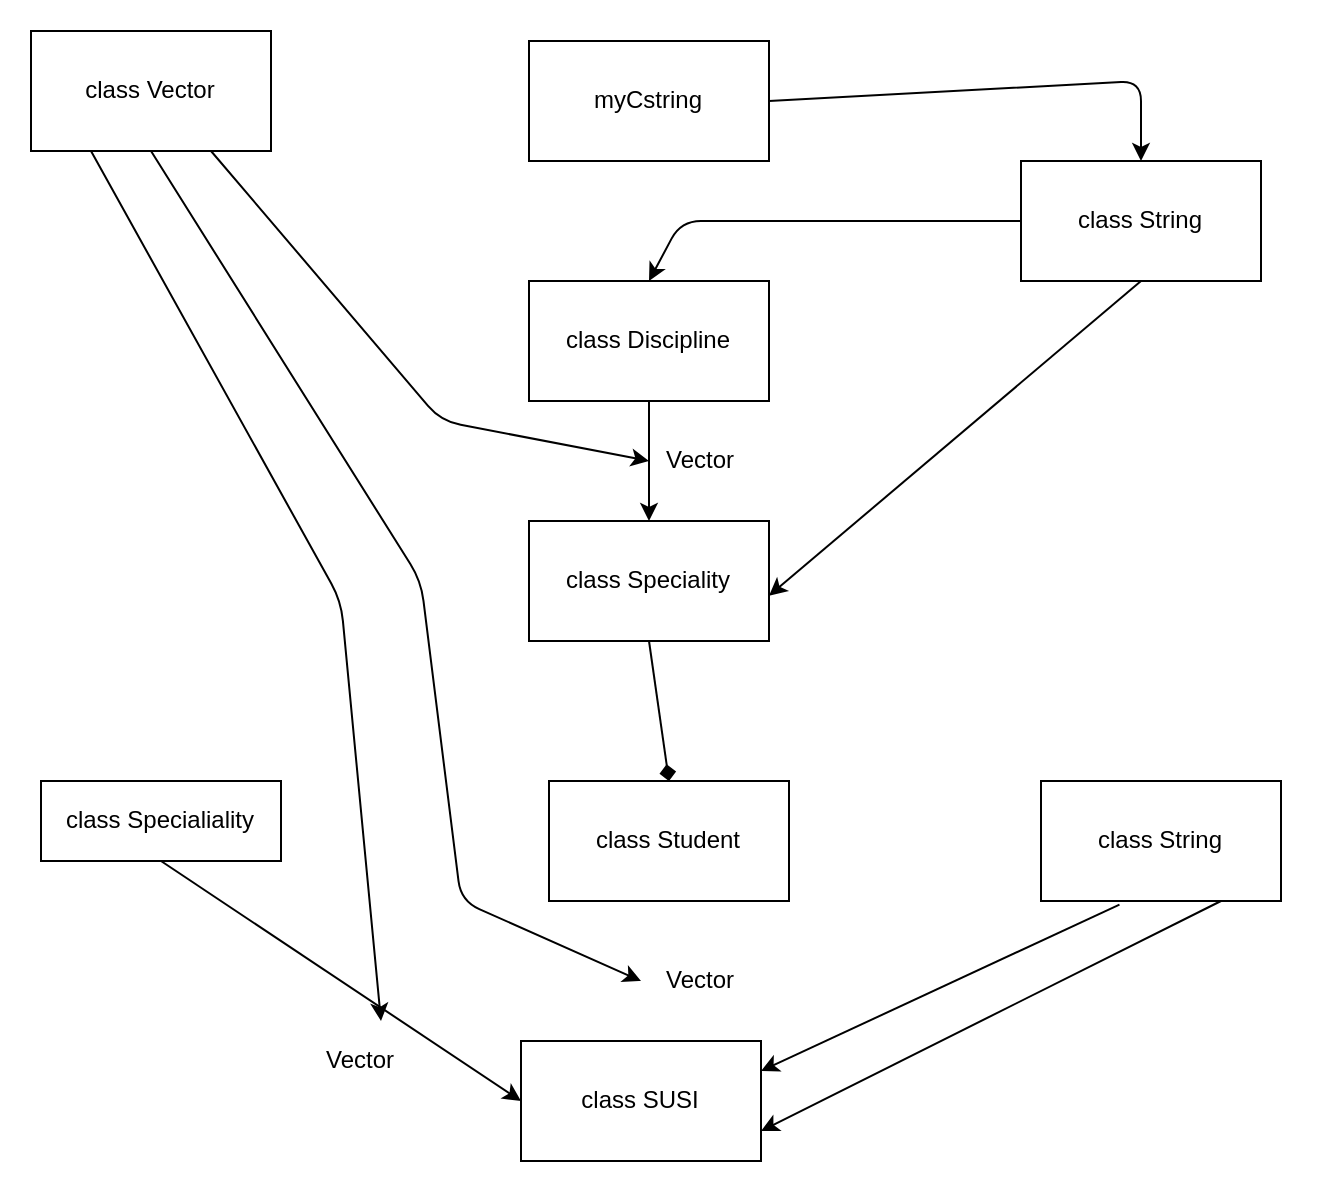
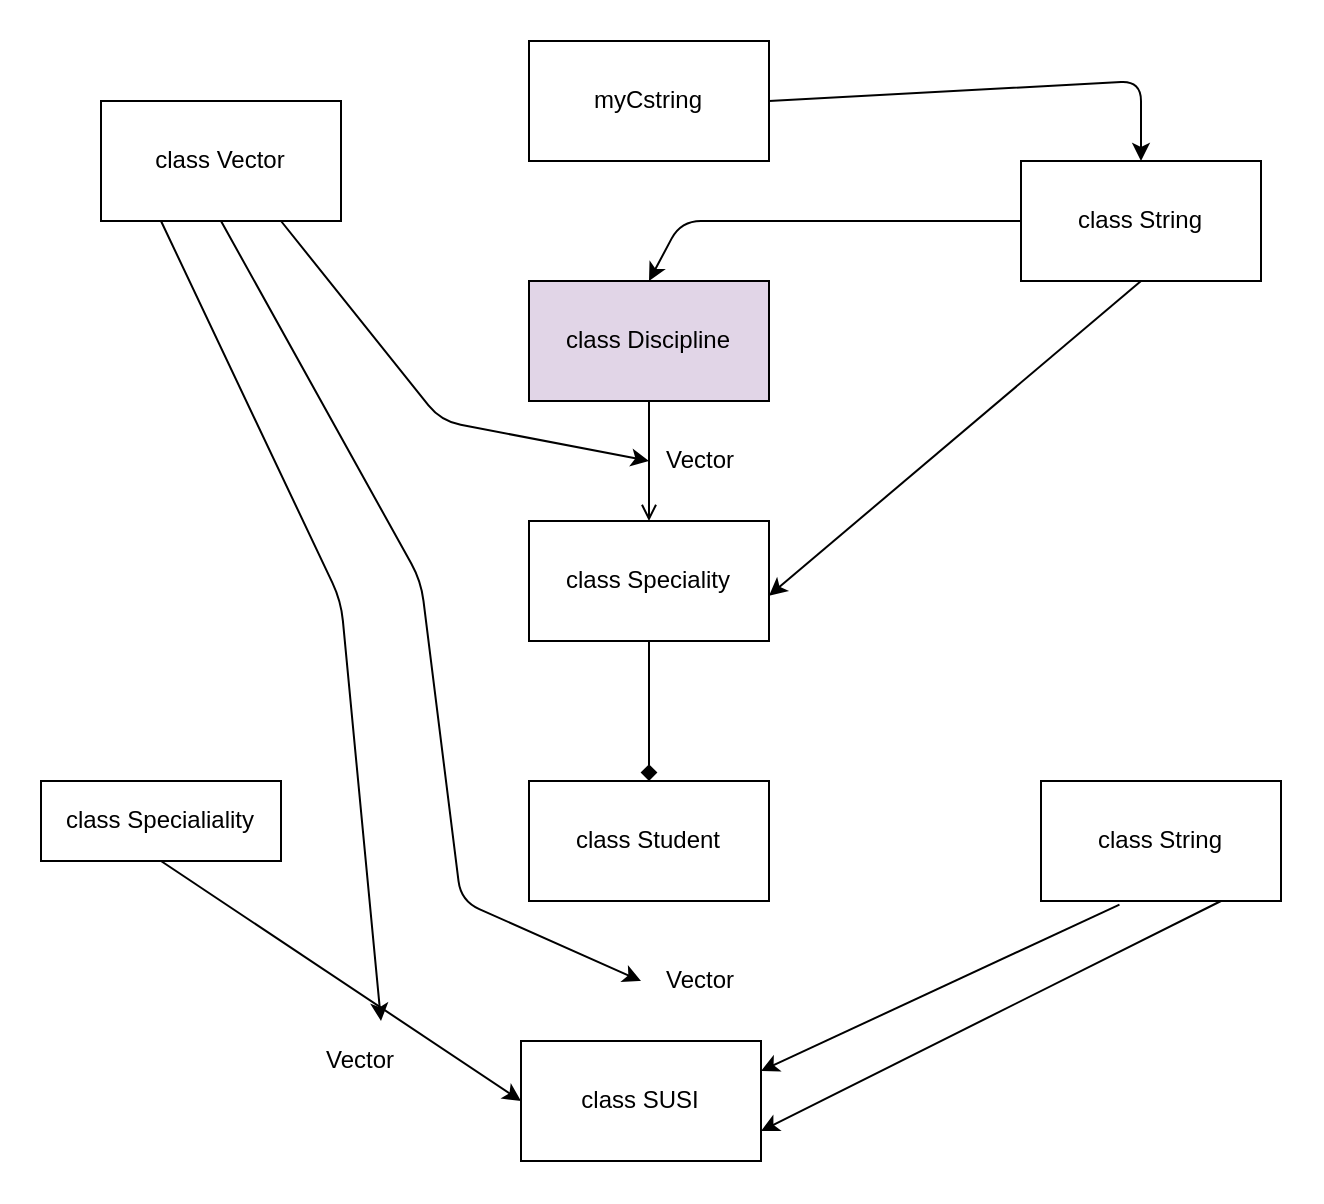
- <mxCell id="2" value="class Vector" style="rounded=0;whiteSpace=wrap;html=1;" parent="1" vertex="1"><mxGeometry x="15" y="15" width="120" height="60" as="geometry" /></mxCell>
+ <mxCell id="2" value="class Vector" style="rounded=0;whiteSpace=wrap;html=1;" parent="1" vertex="1"><mxGeometry x="50" y="50" width="120" height="60" as="geometry" /></mxCell>
- <mxCell id="4" value="class Discipline" style="rounded=0;whiteSpace=wrap;html=1;" parent="1" vertex="1"><mxGeometry x="264" y="140" width="120" height="60" as="geometry" /></mxCell>
+ <mxCell id="4" value="class Discipline" style="rounded=0;whiteSpace=wrap;html=1;fillColor=#e1d5e7;" parent="1" vertex="1"><mxGeometry x="264" y="140" width="120" height="60" as="geometry" /></mxCell>
- <mxCell id="11" value="" style="endArrow=classic;html=1;exitX=0.5;exitY=1;exitDx=0;exitDy=0;" parent="1" source="4" target="6" edge="1"><mxGeometry width="50" height="50" relative="1" as="geometry"><mxPoint x="330" y="290" as="sourcePoint" /><mxPoint x="380" y="240" as="targetPoint" /><Array as="points" /></mxGeometry></mxCell>
+ <mxCell id="11" value="" style="endArrow=open;html=1;exitX=0.5;exitY=1;exitDx=0;exitDy=0;" parent="1" source="4" target="6" edge="1"><mxGeometry width="50" height="50" relative="1" as="geometry"><mxPoint x="330" y="290" as="sourcePoint" /><mxPoint x="380" y="240" as="targetPoint" /><Array as="points" /></mxGeometry></mxCell>
- <mxCell id="5" value="class Student" style="rounded=0;whiteSpace=wrap;html=1;" parent="1" vertex="1"><mxGeometry x="274" y="390" width="120" height="60" as="geometry" /></mxCell>
+ <mxCell id="5" value="class Student" style="rounded=0;whiteSpace=wrap;html=1;" parent="1" vertex="1"><mxGeometry x="264" y="390" width="120" height="60" as="geometry" /></mxCell>
